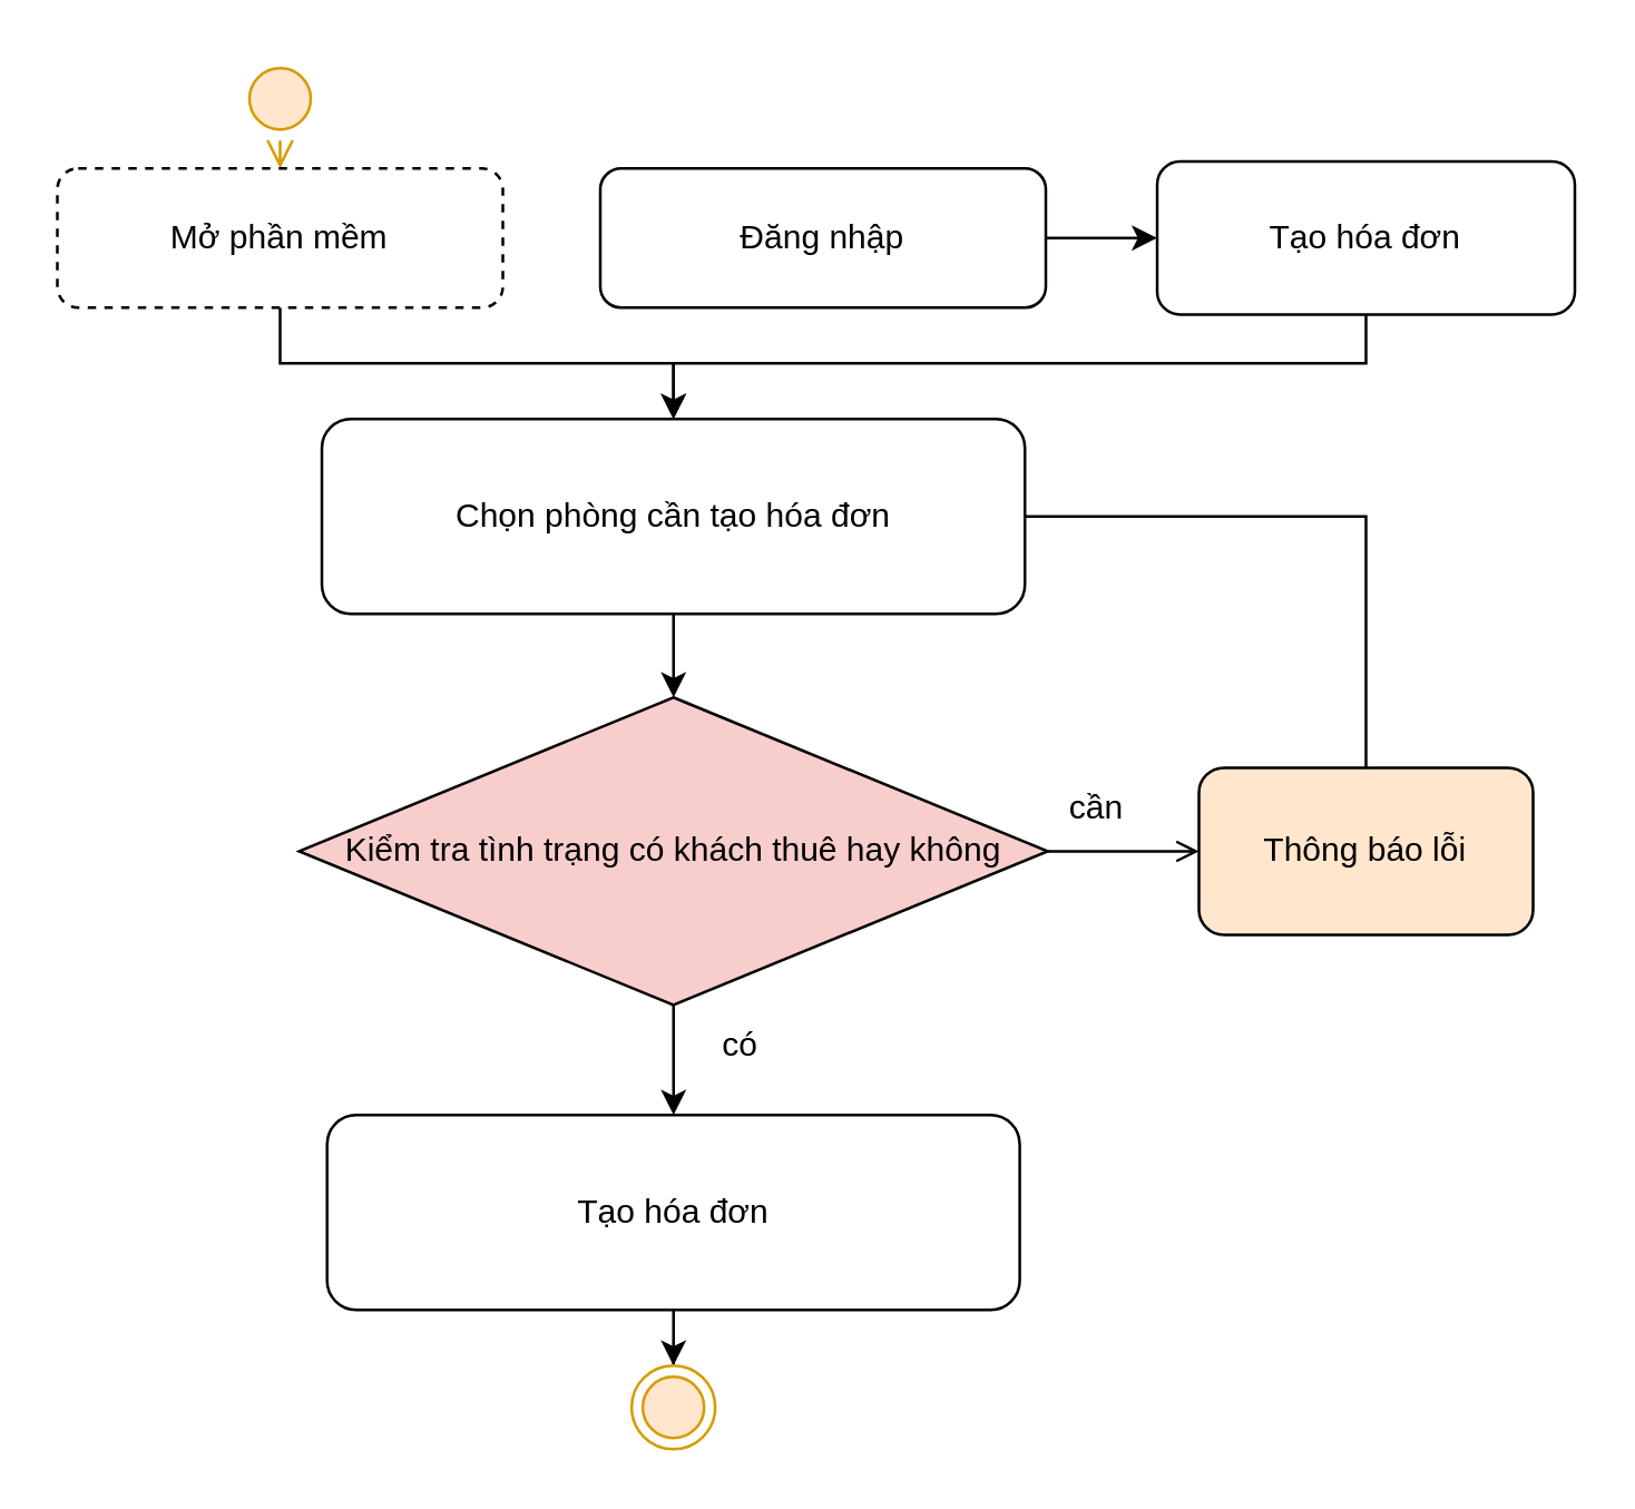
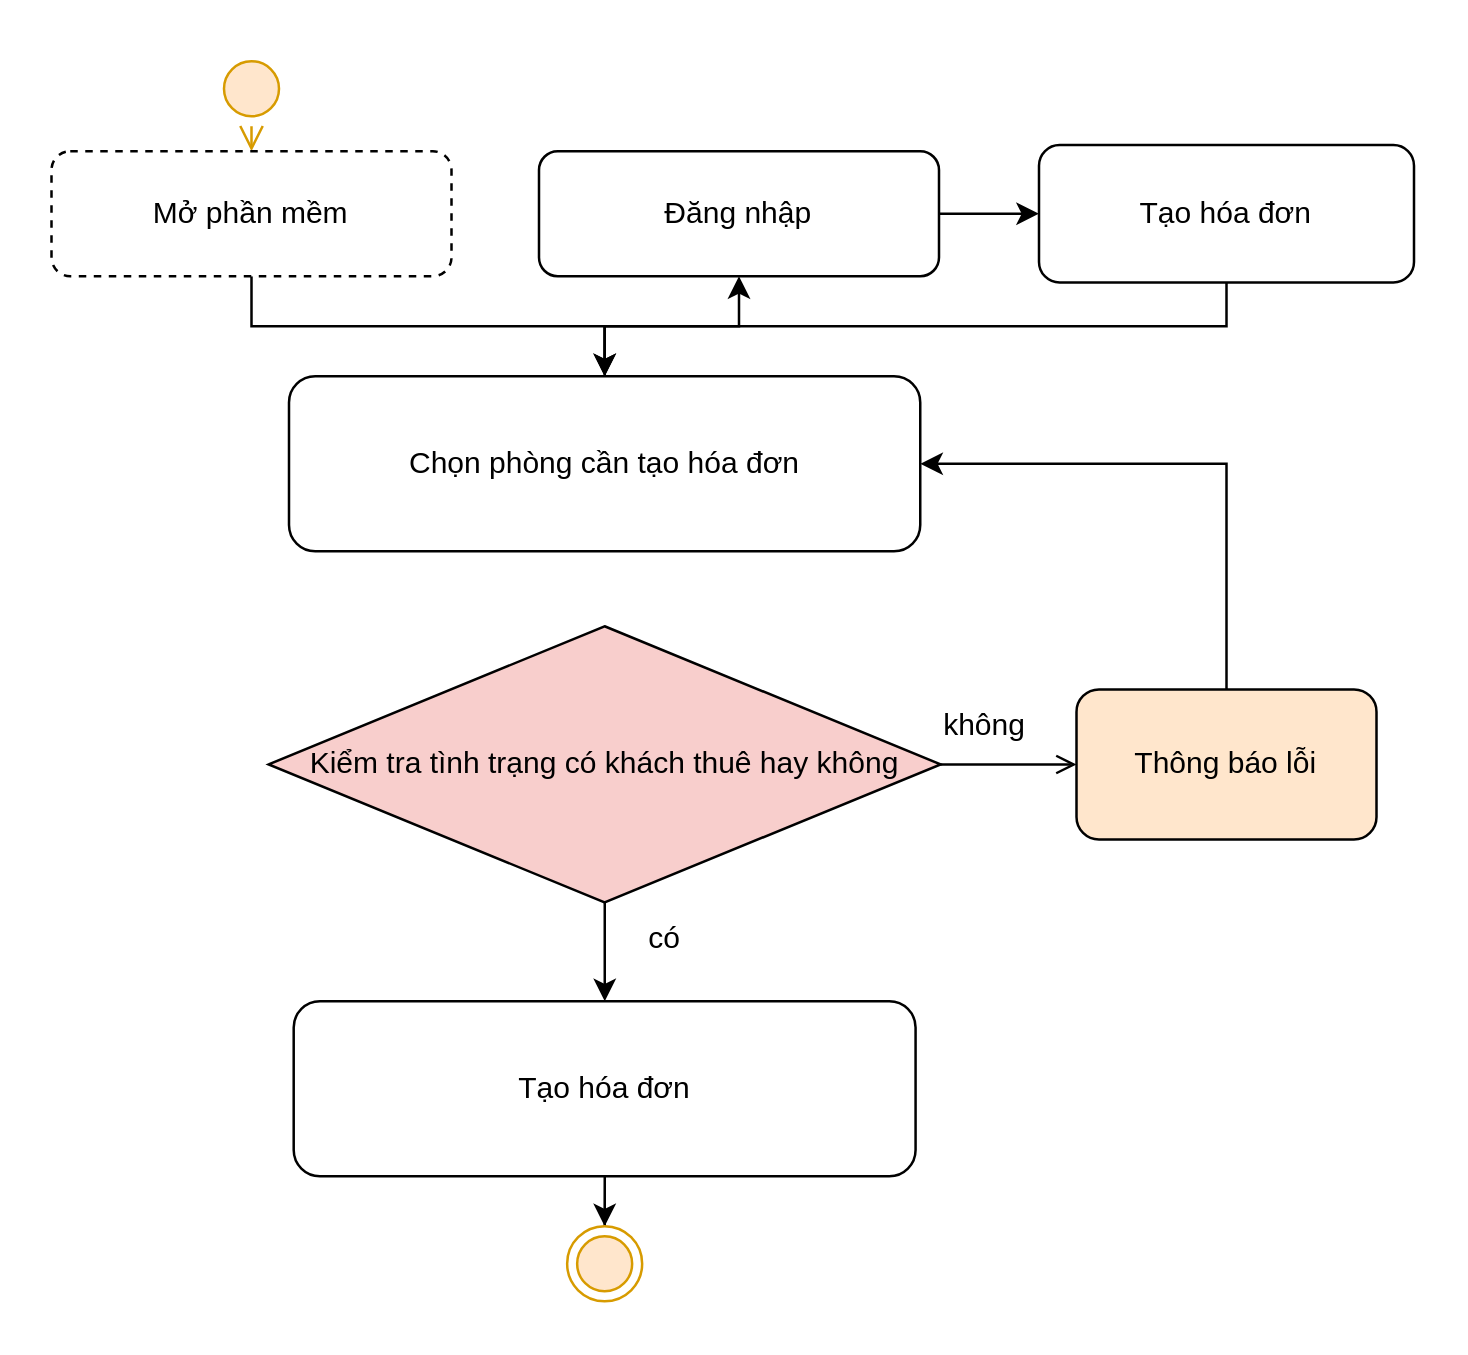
- <mxCell id="12" value="" style="edgeStyle=orthogonalEdgeStyle;rounded=0;orthogonalLoop=1;jettySize=auto;html=1;entryX=1;entryY=0.5;entryDx=0;entryDy=0;endArrow=none;" edge="1" parent="1" source="13" target="7"><mxGeometry relative="1" as="geometry"><mxPoint x="496.25" y="200" as="targetPoint" /><Array as="points"><mxPoint x="490" y="185" /></Array></mxGeometry></mxCell>
+ <mxCell id="12" value="" style="edgeStyle=orthogonalEdgeStyle;rounded=0;orthogonalLoop=1;jettySize=auto;html=1;entryX=1;entryY=0.5;entryDx=0;entryDy=0;" edge="1" parent="1" source="13" target="7"><mxGeometry relative="1" as="geometry"><mxPoint x="496.25" y="200" as="targetPoint" /><Array as="points"><mxPoint x="490" y="185" /></Array></mxGeometry></mxCell>
- <mxCell id="6" value="" style="edgeStyle=orthogonalEdgeStyle;rounded=0;orthogonalLoop=1;jettySize=auto;html=1;" edge="1" parent="1" source="7" target="10"><mxGeometry relative="1" as="geometry"><mxPoint x="241.25" y="319.5" as="targetPoint" /></mxGeometry></mxCell>
+ <mxCell id="6" value="" style="edgeStyle=orthogonalEdgeStyle;rounded=0;orthogonalLoop=1;jettySize=auto;html=1;" edge="1" parent="1" source="7" target="19"><mxGeometry relative="1" as="geometry"><mxPoint x="241.25" y="319.5" as="targetPoint" /></mxGeometry></mxCell>
- <mxCell id="11" value="cần" style="text;html=1;align=center;verticalAlign=middle;resizable=0;points=[];autosize=1;" vertex="1" parent="1"><mxGeometry x="367.5" y="280" width="50" height="20" as="geometry" /></mxCell>
+ <mxCell id="11" value="không" style="text;html=1;align=center;verticalAlign=middle;resizable=0;points=[];autosize=1;" vertex="1" parent="1"><mxGeometry x="367.5" y="280" width="50" height="20" as="geometry" /></mxCell>
